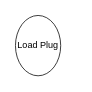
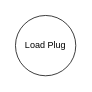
- <mxCell id="2" value="Load Plug" style="ellipse;whiteSpace=wrap;html=1;aspect=fixed;" vertex="1" parent="1"><mxGeometry x="20" y="20" width="60" height="80" as="geometry" /></mxCell>
+ <mxCell id="2" value="Load Plug" style="ellipse;whiteSpace=wrap;html=1;aspect=fixed;" vertex="1" parent="1"><mxGeometry x="20" y="20" width="80" height="80" as="geometry" /></mxCell>
